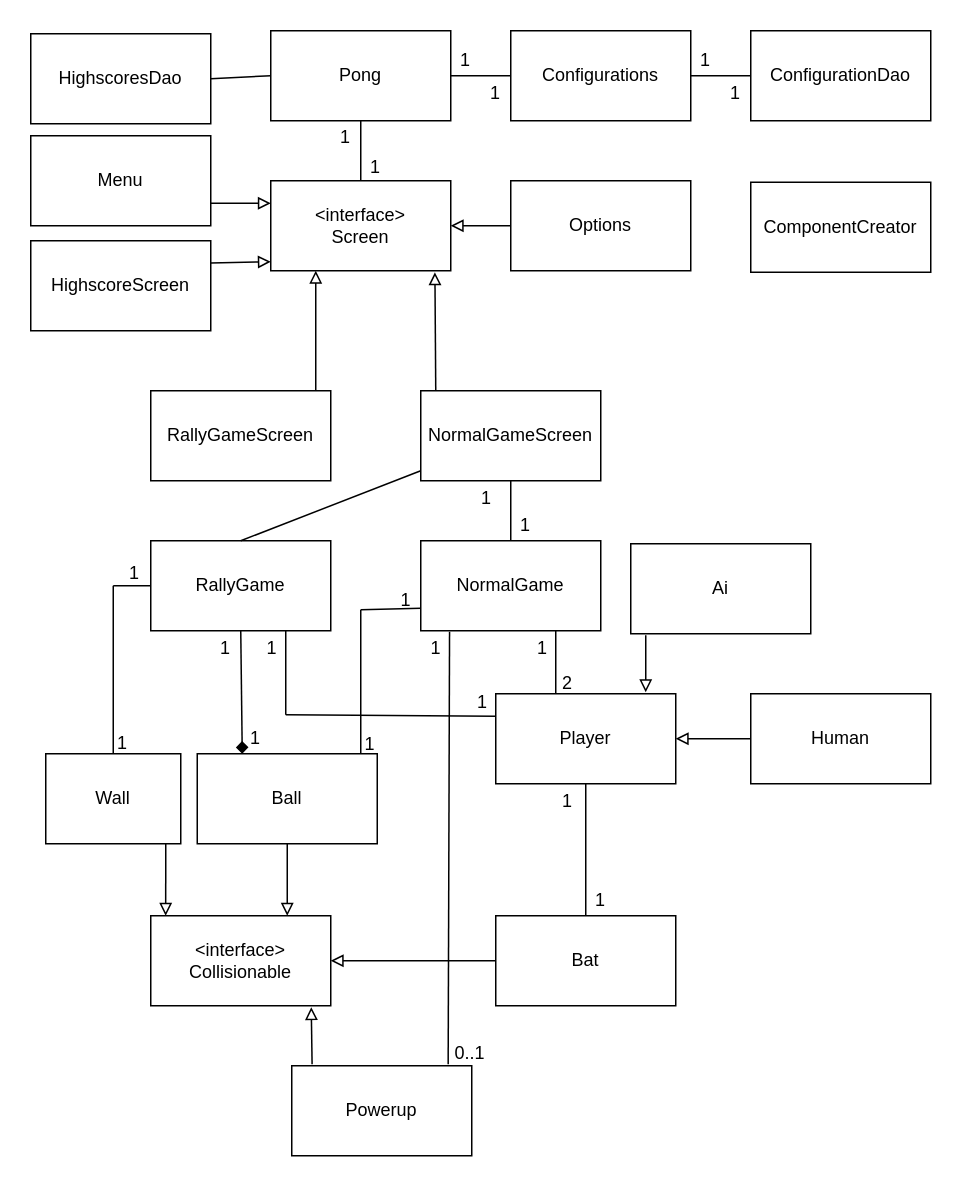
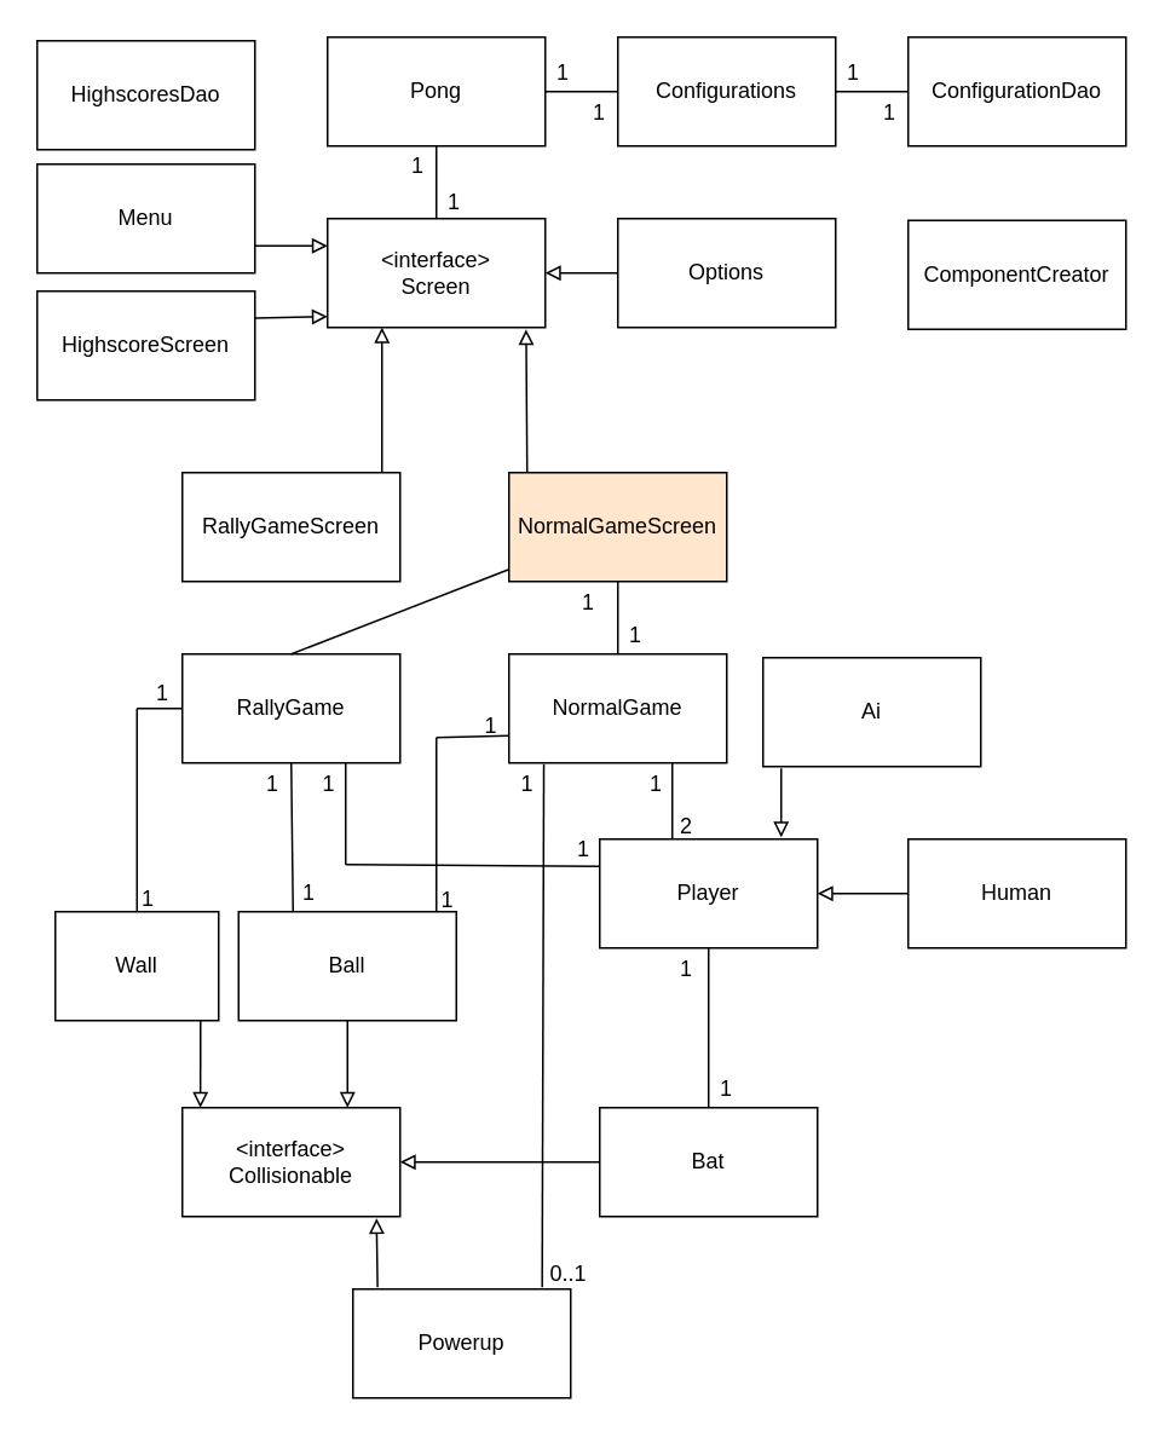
- <mxCell id="46" value="" style="endArrow=none;html=1;entryX=0;entryY=0.5;entryDx=0;entryDy=0;exitX=1;exitY=0.5;exitDx=0;exitDy=0;" edge="1" parent="1" source="45" target="2"><mxGeometry width="50" height="50" relative="1" as="geometry"><mxPoint x="20" y="550" as="sourcePoint" /><mxPoint x="70" y="500" as="targetPoint" /></mxGeometry></mxCell>
- <mxCell id="4" value="NormalGameScreen" style="rounded=0;whiteSpace=wrap;html=1;" parent="1" vertex="1"><mxGeometry x="280" y="260" width="120" height="60" as="geometry" /></mxCell>
+ <mxCell id="4" value="NormalGameScreen" style="rounded=0;whiteSpace=wrap;html=1;fillColor=#ffe6cc;" parent="1" vertex="1"><mxGeometry x="280" y="260" width="120" height="60" as="geometry" /></mxCell>
- <mxCell id="21" value="" style="endArrow=diamond;html=1;exitX=0.5;exitY=1;exitDx=0;exitDy=0;entryX=0.25;entryY=0;entryDx=0;entryDy=0;" parent="1" source="51" target="9" edge="1"><mxGeometry width="50" height="50" relative="1" as="geometry"><mxPoint x="320" y="510" as="sourcePoint" /><mxPoint x="270" y="470" as="targetPoint" /></mxGeometry></mxCell>
+ <mxCell id="21" value="" style="endArrow=none;html=1;exitX=0.5;exitY=1;exitDx=0;exitDy=0;entryX=0.25;entryY=0;entryDx=0;entryDy=0;" parent="1" source="51" target="9" edge="1"><mxGeometry width="50" height="50" relative="1" as="geometry"><mxPoint x="320" y="510" as="sourcePoint" /><mxPoint x="270" y="470" as="targetPoint" /></mxGeometry></mxCell>
